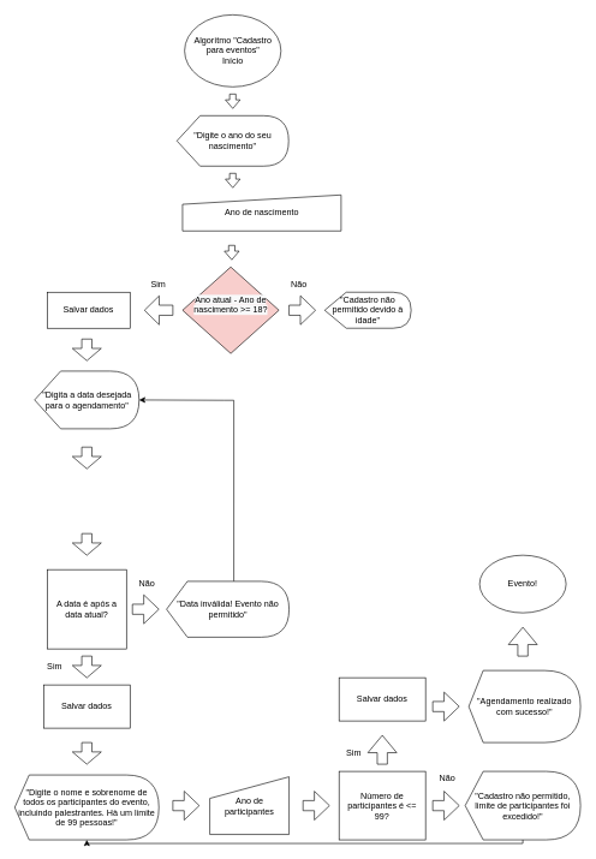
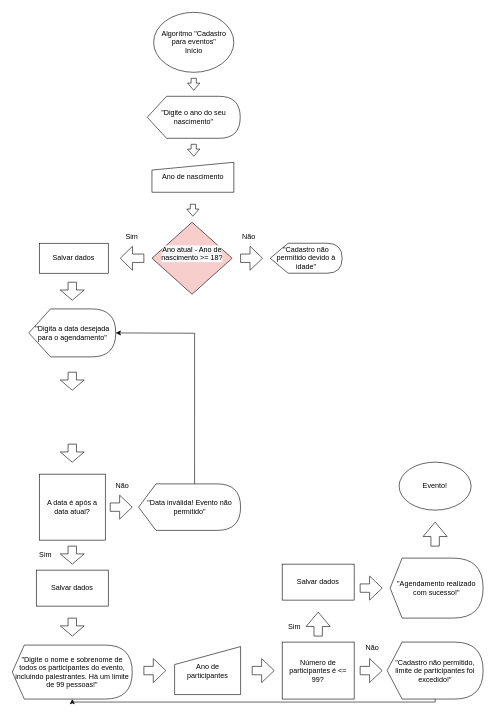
- <mxCell id="7" value="Ano de nascimento" style="shape=manualInput;whiteSpace=wrap;html=1;size=13;" vertex="1" parent="1"><mxGeometry x="252.82" y="270" width="220" height="50" as="geometry" /></mxCell>
+ <mxCell id="7" value="Ano de nascimento" style="shape=manualInput;whiteSpace=wrap;html=1;size=13;" vertex="1" parent="1"><mxGeometry x="252.82" y="270" width="136.56" height="50" as="geometry" /></mxCell>
